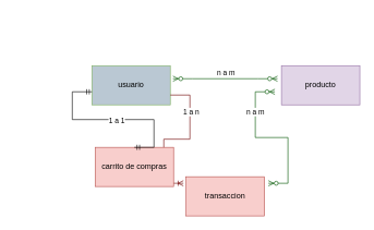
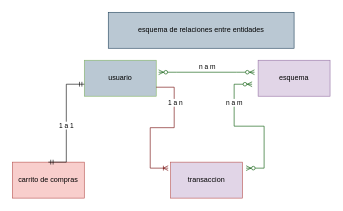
+ <mxCell id="11" value="esquema de relaciones entre entidades" style="whiteSpace=wrap;html=1;fillColor=#bac8d3;strokeColor=#23445d;" parent="1" vertex="1"><mxGeometry x="180" width="310" height="60" as="geometry" y="20" /></mxCell>
- <mxCell id="3" value="producto" style="rounded=0;whiteSpace=wrap;html=1;fillColor=#e1d5e7;strokeColor=#9673a6;" parent="1" vertex="1"><mxGeometry x="430" y="100" width="120" height="60" as="geometry" /></mxCell>
+ <mxCell id="3" value="esquema" style="rounded=0;whiteSpace=wrap;html=1;fillColor=#e1d5e7;strokeColor=#9673a6;" parent="1" vertex="1"><mxGeometry x="430" y="100" width="120" height="60" as="geometry" /></mxCell>
- <mxCell id="12" value="carrito de compras" style="rounded=0;whiteSpace=wrap;html=1;fillColor=#f8cecc;strokeColor=#b85450;" parent="1" vertex="1"><mxGeometry x="145" y="225" width="120" height="60" as="geometry" /></mxCell>
+ <mxCell id="12" value="carrito de compras" style="rounded=0;whiteSpace=wrap;html=1;fillColor=#f8cecc;strokeColor=#b85450;" parent="1" vertex="1"><mxGeometry x="20" y="270" width="120" height="60" as="geometry" /></mxCell>
- <mxCell id="4" value="transaccion" style="rounded=0;whiteSpace=wrap;html=1;fillColor=#f8cecc;strokeColor=#b85450;" parent="1" vertex="1"><mxGeometry x="284" y="270" width="120" height="60" as="geometry" /></mxCell>
+ <mxCell id="4" value="transaccion" style="rounded=0;whiteSpace=wrap;html=1;fillColor=#e1d5e7;strokeColor=#b85450;" parent="1" vertex="1"><mxGeometry x="284" y="270" width="120" height="60" as="geometry" /></mxCell>
